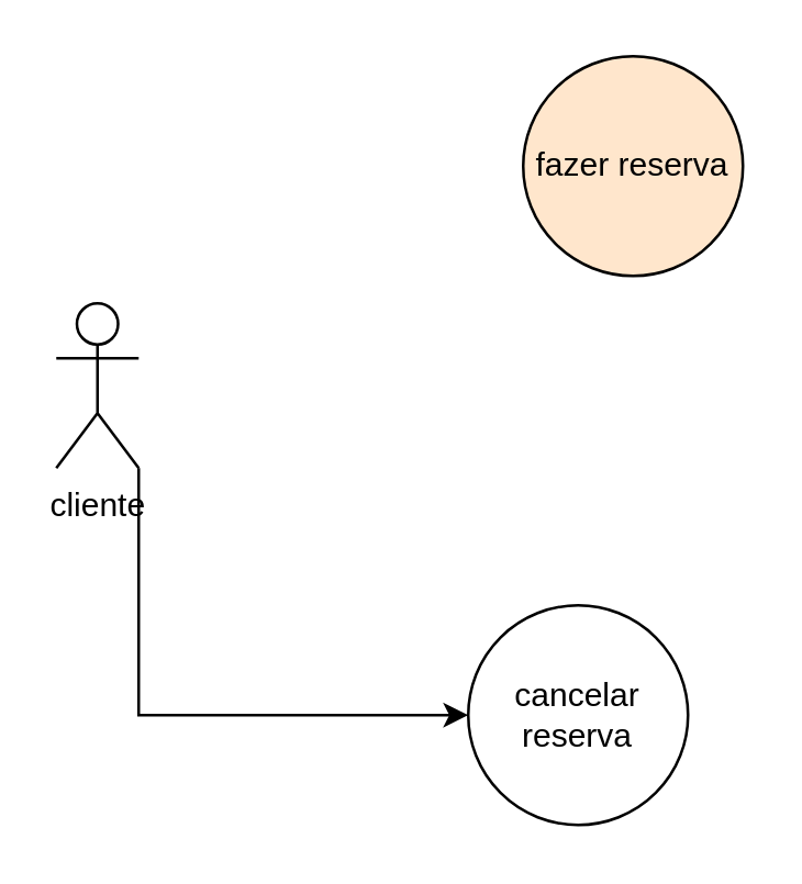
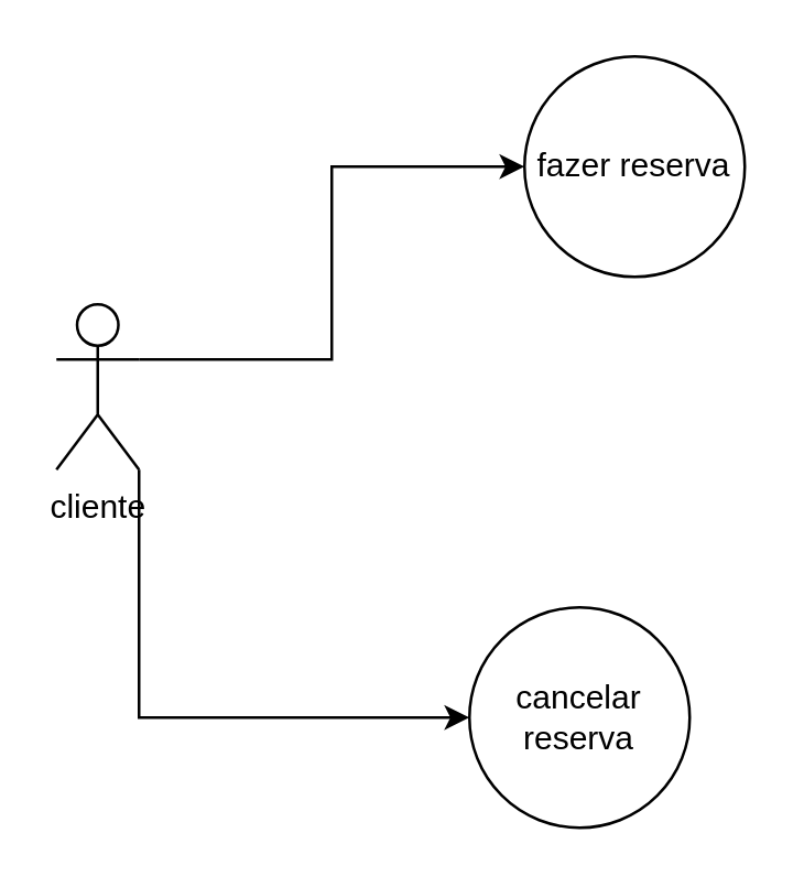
- <mxCell id="5" value="fazer reserva" style="ellipse;whiteSpace=wrap;html=1;aspect=fixed;fillColor=#ffe6cc;" vertex="1" parent="1"><mxGeometry x="190" y="20" width="80" height="80" as="geometry" /></mxCell>
+ <mxCell id="5" value="fazer reserva" style="ellipse;whiteSpace=wrap;html=1;aspect=fixed;" vertex="1" parent="1"><mxGeometry x="190" y="20" width="80" height="80" as="geometry" /></mxCell>
+ <mxCell id="2" style="edgeStyle=orthogonalEdgeStyle;rounded=0;orthogonalLoop=1;jettySize=auto;html=1;exitX=1;exitY=0.333;exitDx=0;exitDy=0;exitPerimeter=0;entryX=0;entryY=0.5;entryDx=0;entryDy=0;" edge="1" parent="1" source="4" target="5"><mxGeometry relative="1" as="geometry" /></mxCell>
